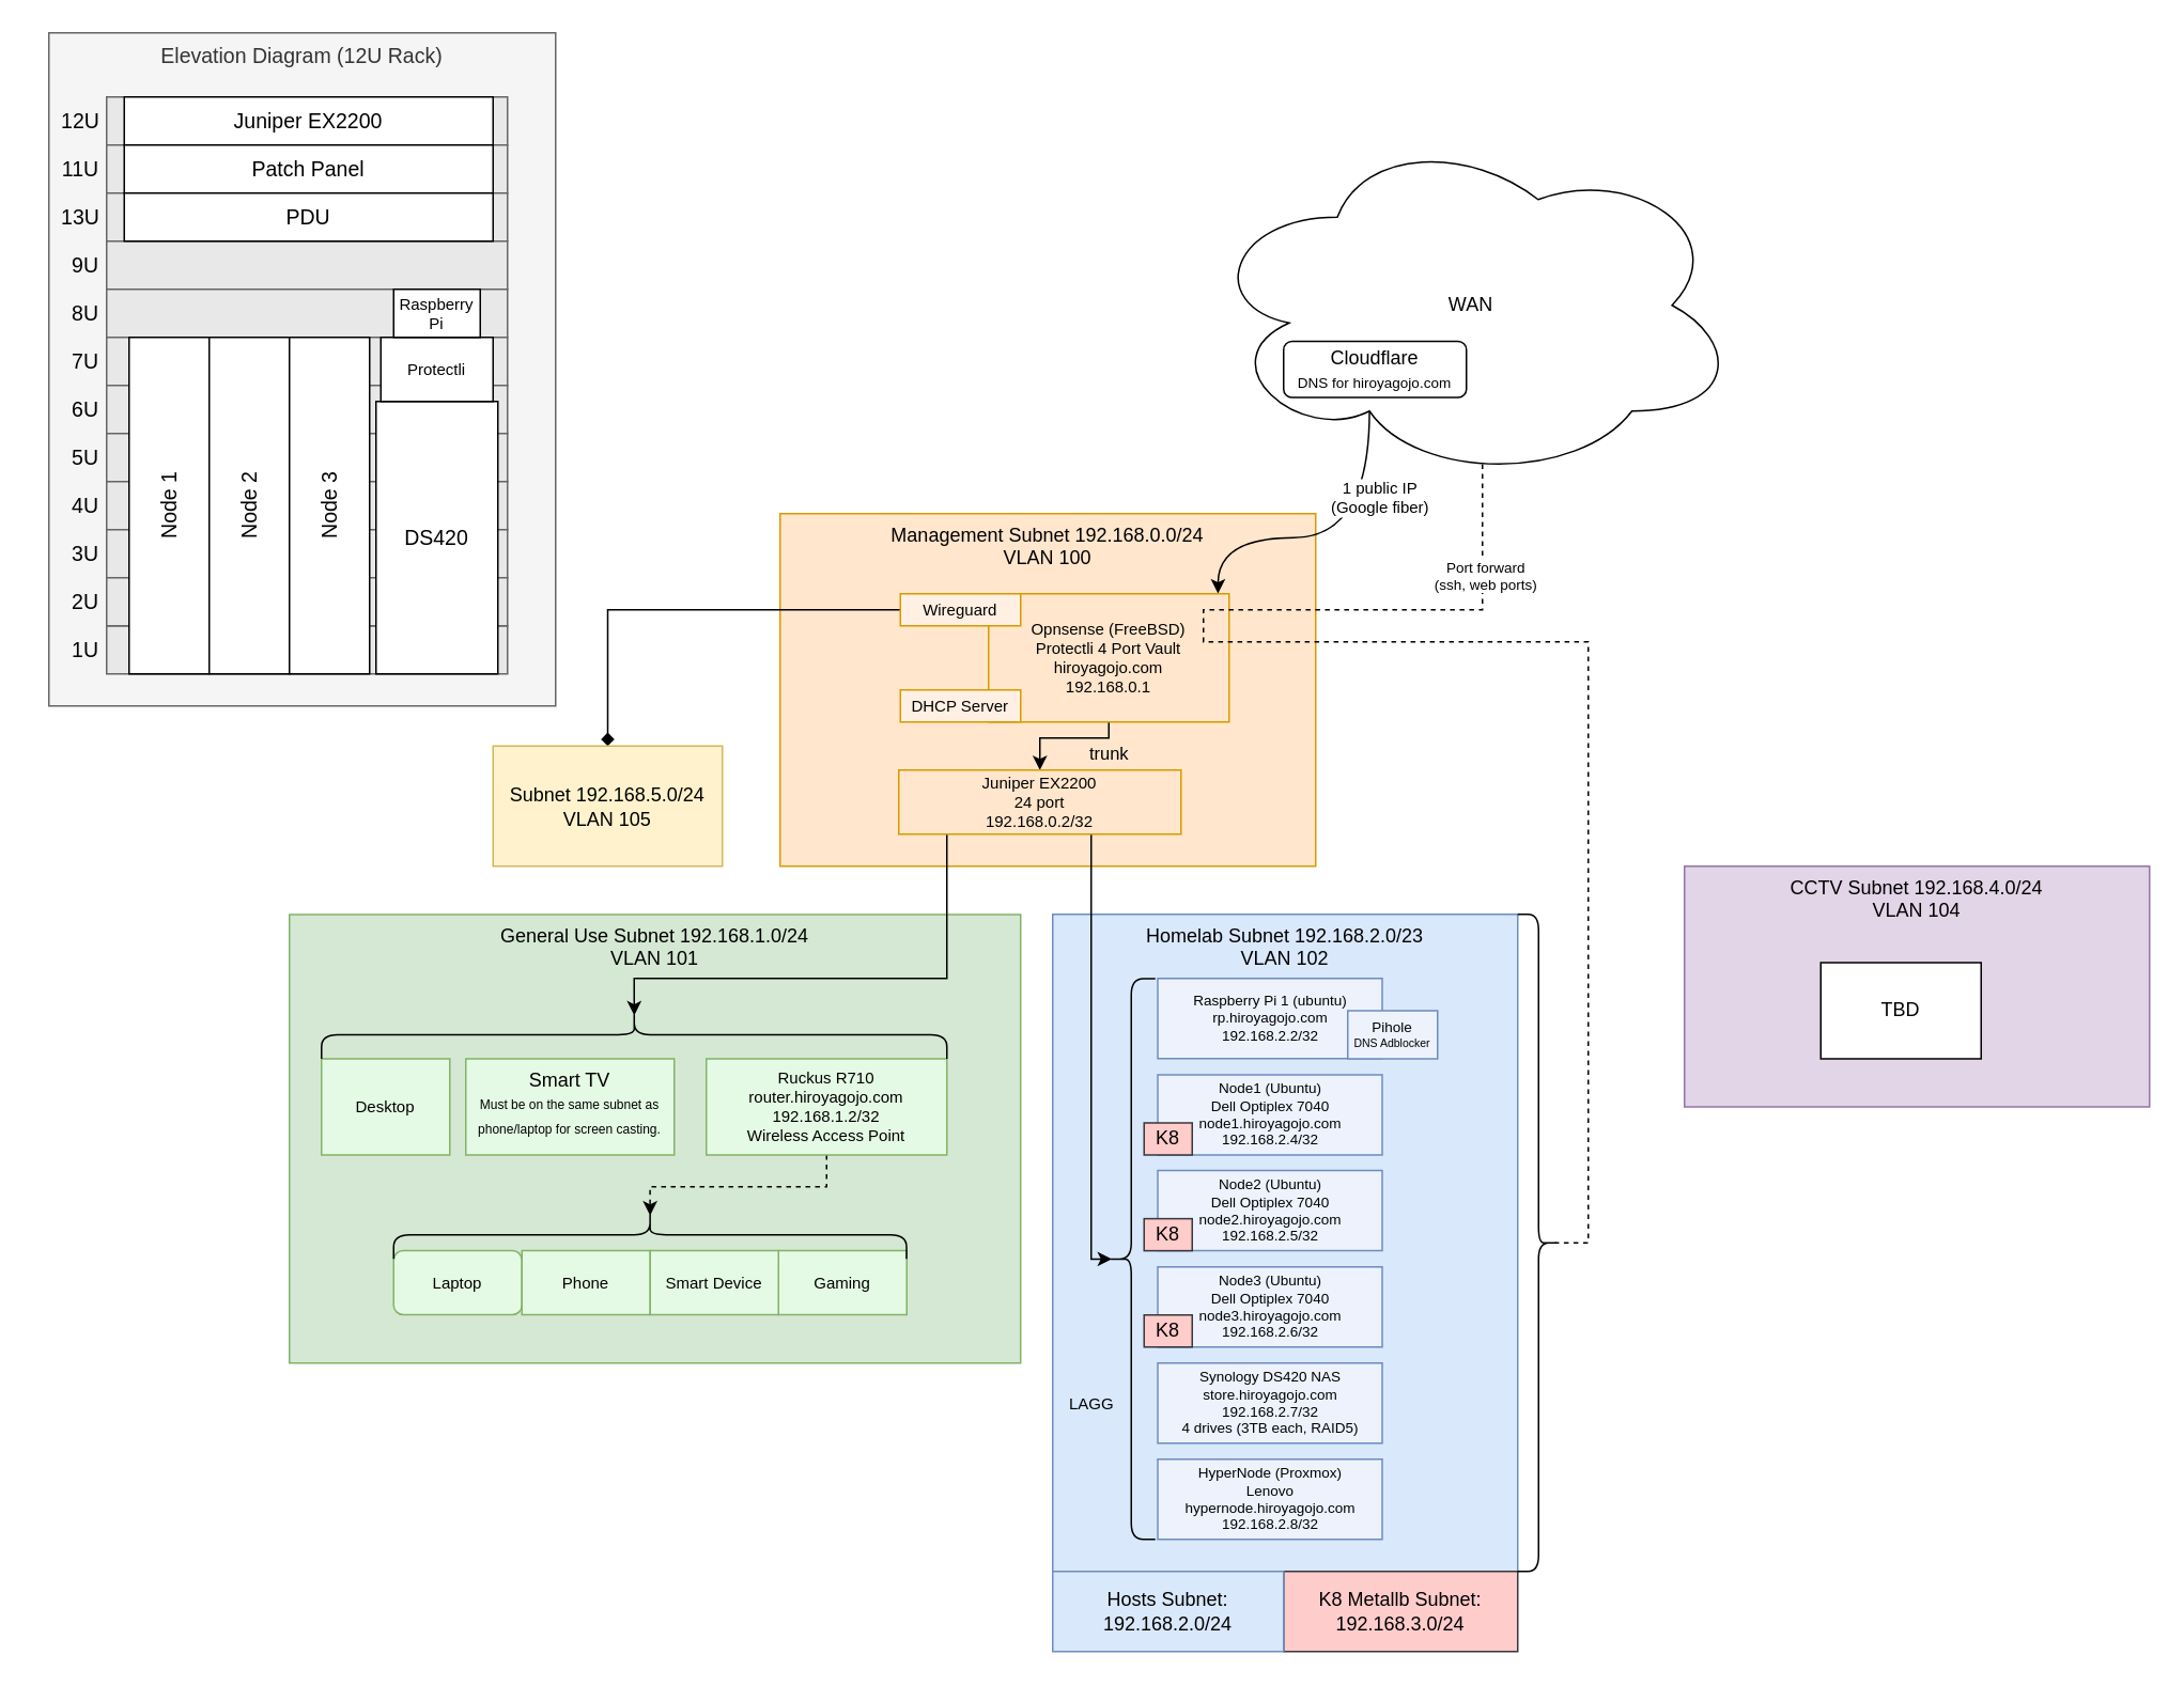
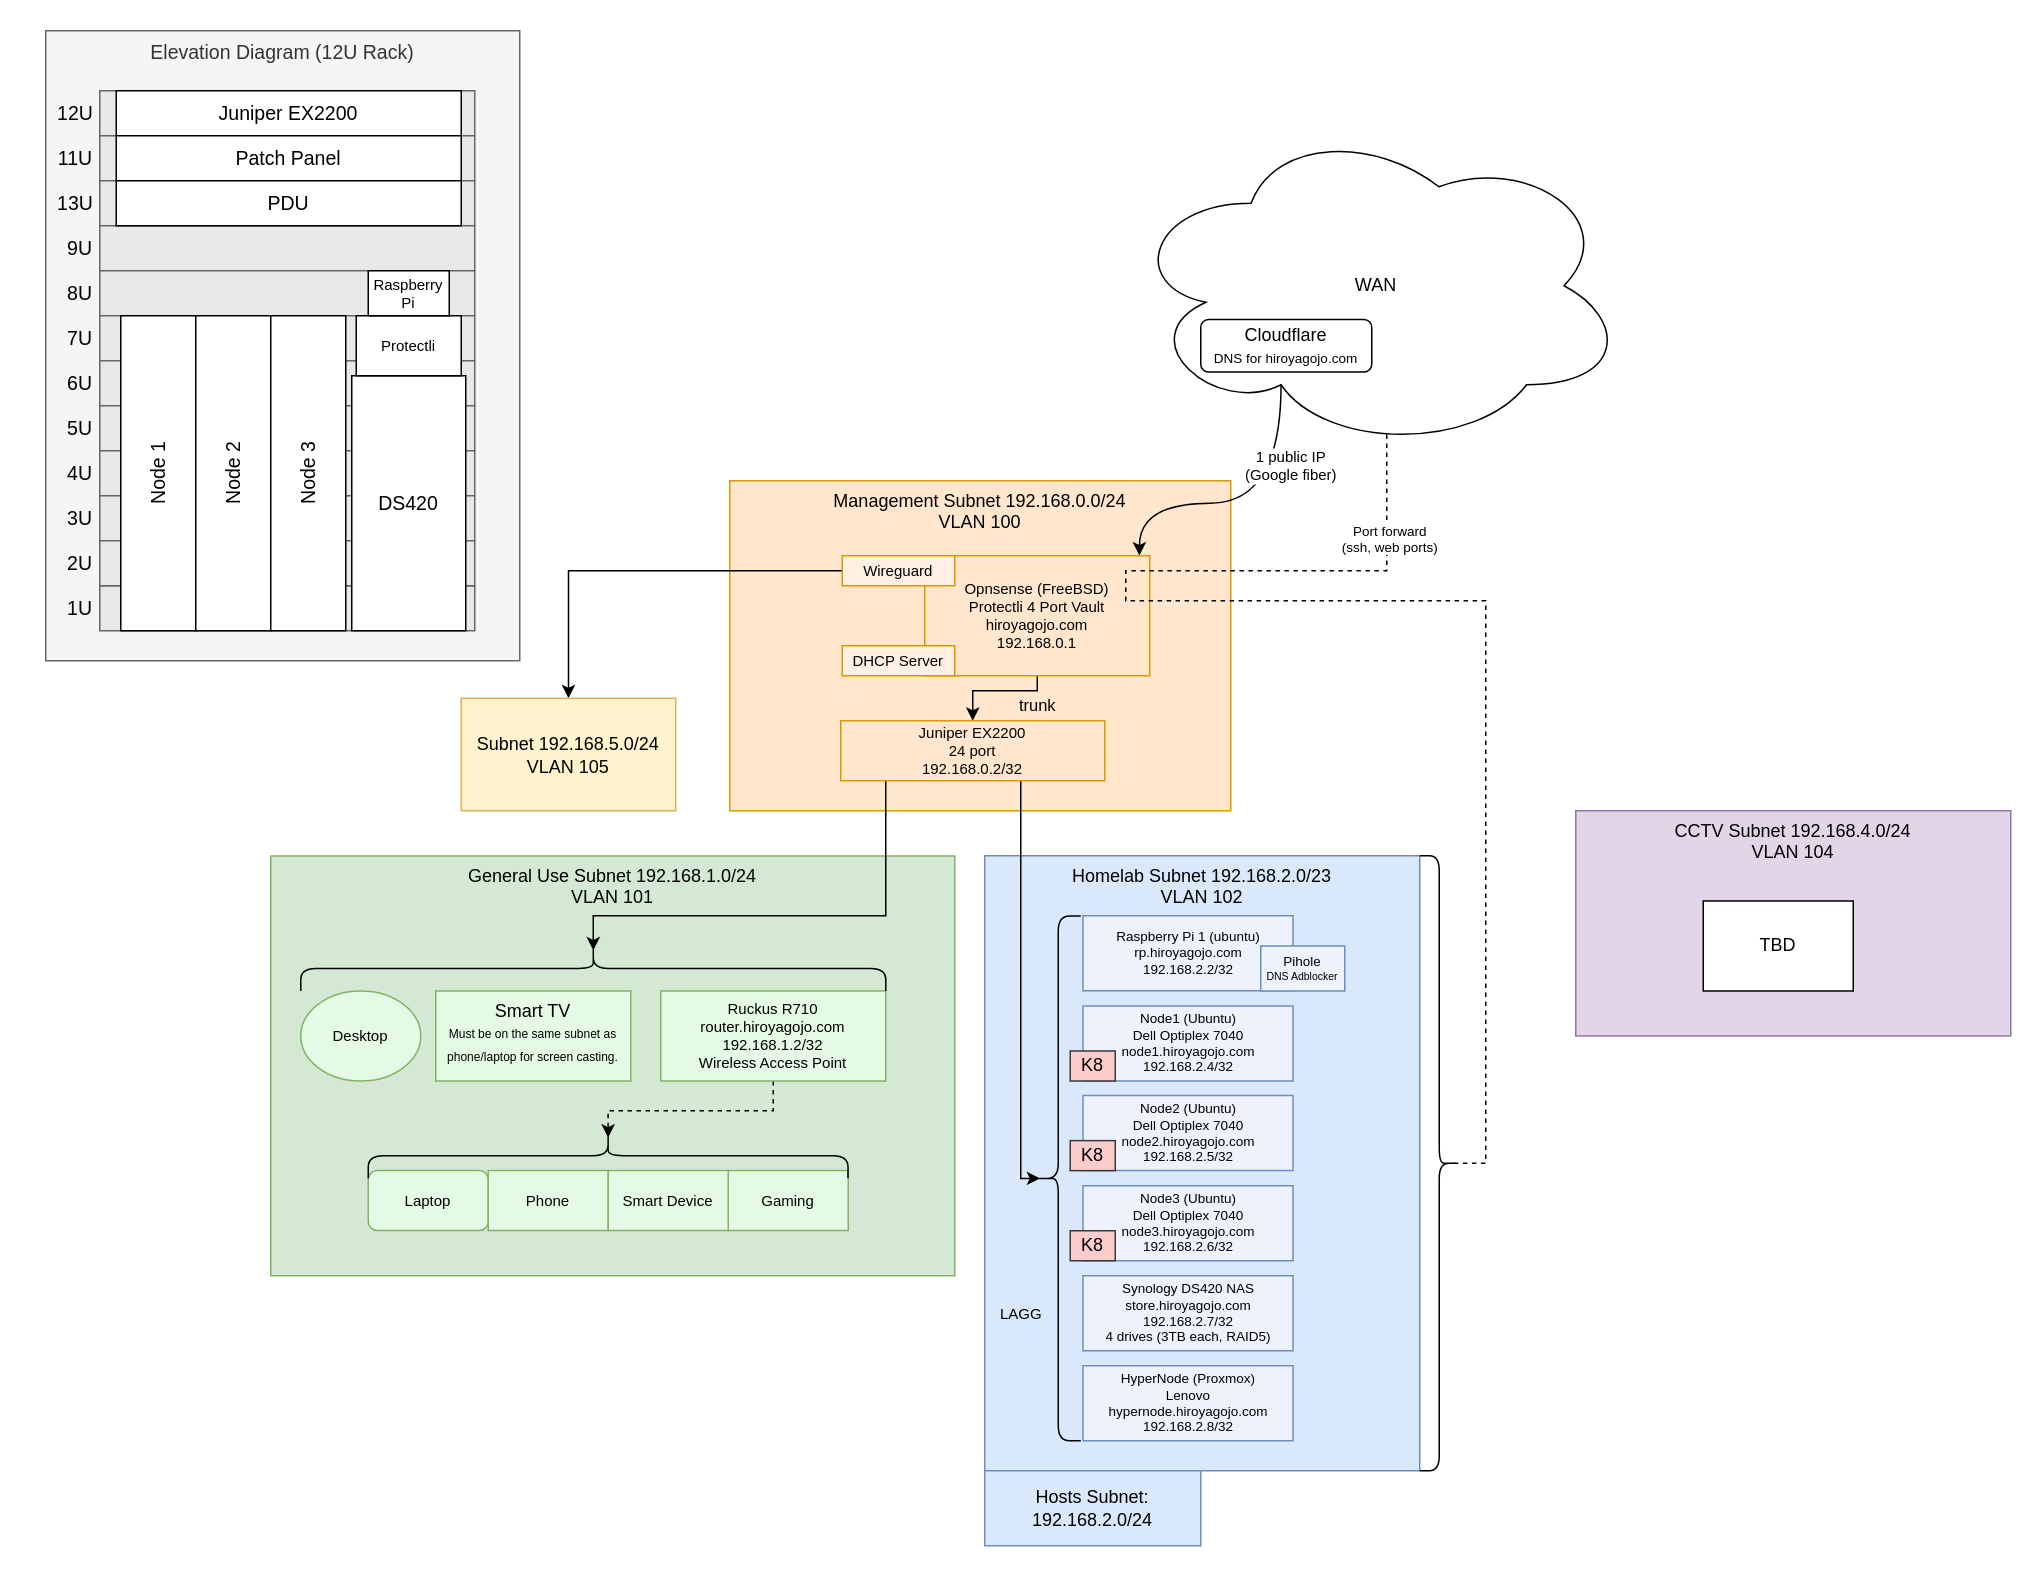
- <mxCell id="35" style="edgeStyle=orthogonalEdgeStyle;rounded=0;orthogonalLoop=1;jettySize=auto;html=1;endArrow=diamond;" parent="1" source="36" target="64" edge="1"><mxGeometry relative="1" as="geometry" /></mxCell>
+ <mxCell id="35" style="edgeStyle=orthogonalEdgeStyle;rounded=0;orthogonalLoop=1;jettySize=auto;html=1;" parent="1" source="36" target="64" edge="1"><mxGeometry relative="1" as="geometry" /></mxCell>
- <mxCell id="71" value="Desktop" style="rounded=0;whiteSpace=wrap;html=1;fontSize=10;fillColor=#E5FAE4;strokeColor=#82B366;direction=south;" parent="1" vertex="1"><mxGeometry x="200" y="660.16" width="80" height="60" as="geometry" /></mxCell>
+ <mxCell id="71" value="Desktop" style="ellipse;whiteSpace=wrap;html=1;fontSize=10;fillColor=#E5FAE4;strokeColor=#82B366;direction=south;" parent="1" vertex="1"><mxGeometry x="200" y="660.16" width="80" height="60" as="geometry" /></mxCell>
- <mxCell id="68" value="K8 Metallb Subnet:&lt;br&gt;192.168.3.0/24" style="rounded=0;whiteSpace=wrap;html=1;strokeColor=#36393d;fontSize=12;fillColor=#ffcccc;" parent="1" vertex="1"><mxGeometry x="800" y="980" width="146" height="50" as="geometry" /></mxCell>
